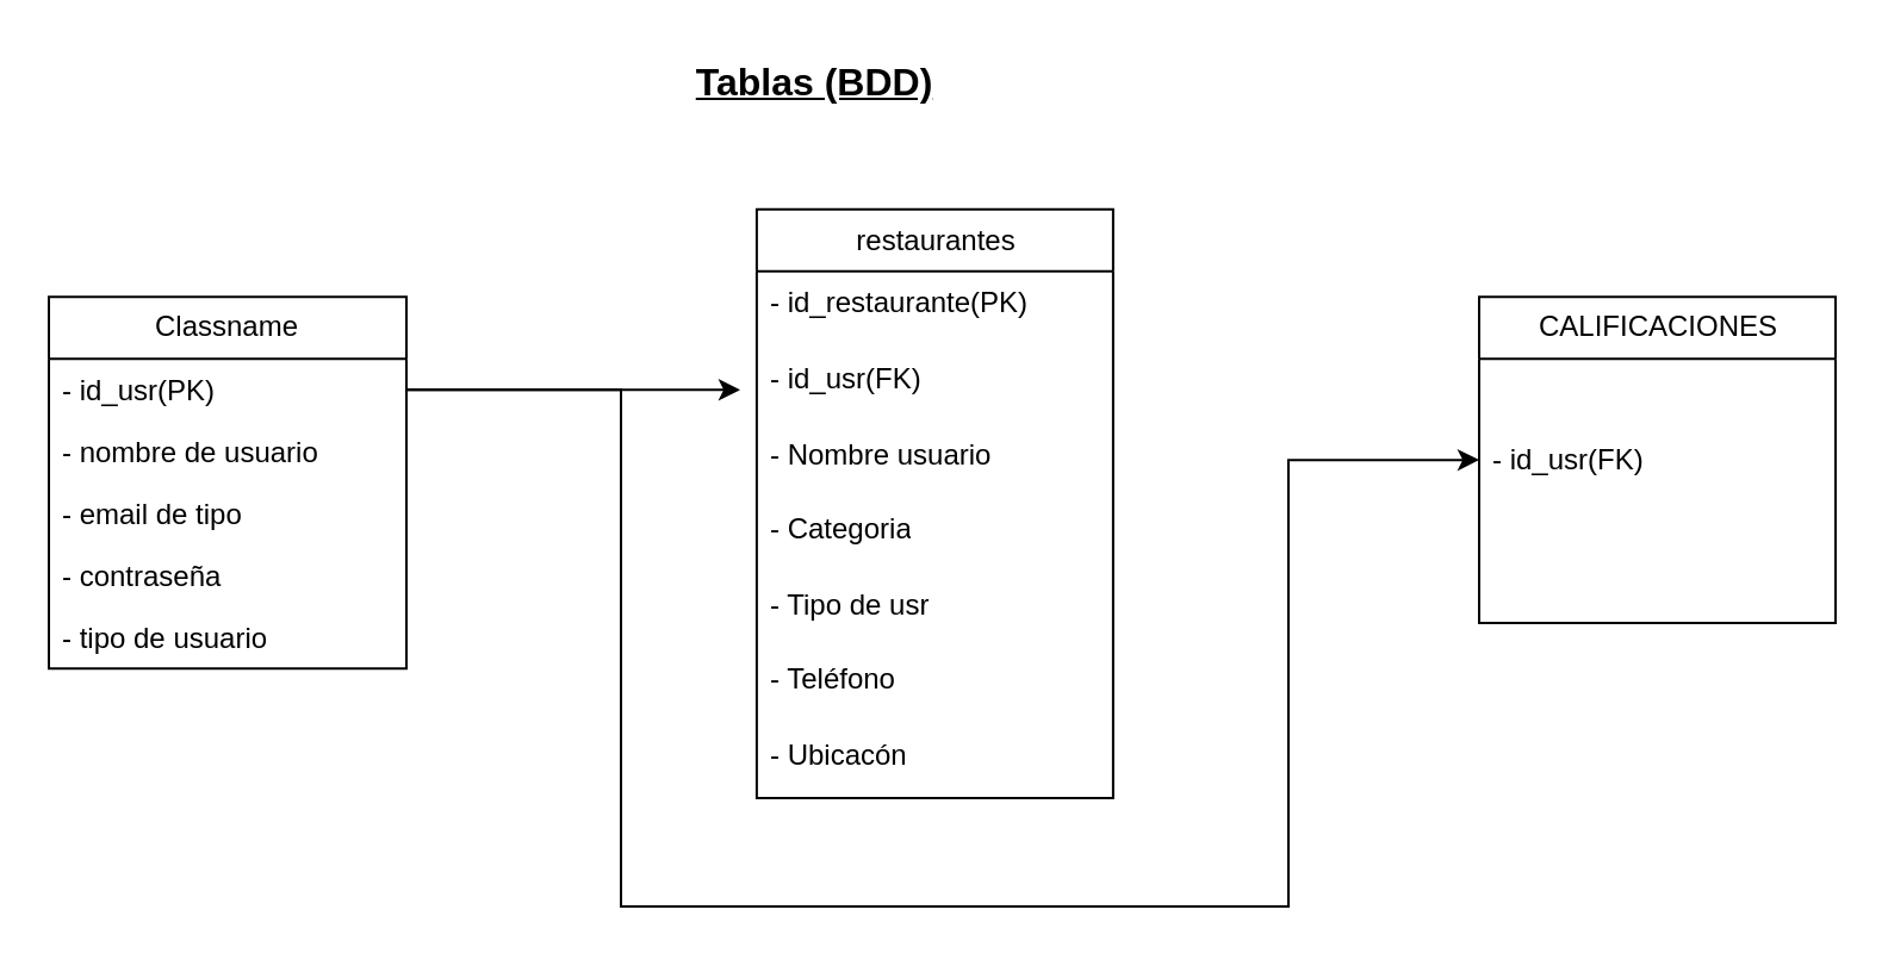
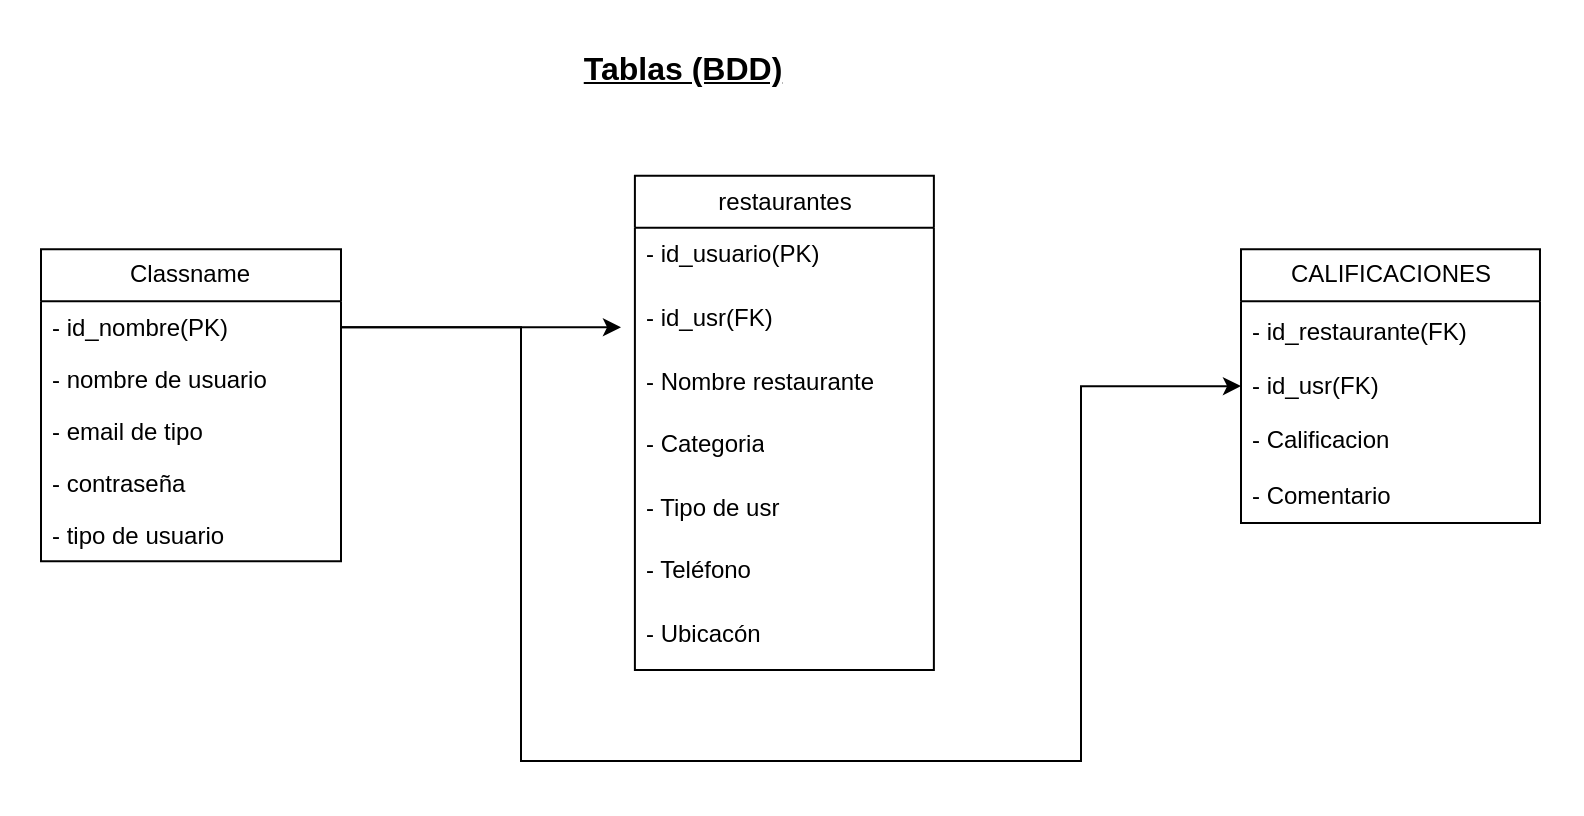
- <mxCell id="13" value="- id_restaurante(PK)" style="text;strokeColor=none;fillColor=none;align=left;verticalAlign=top;spacingLeft=4;spacingRight=4;overflow=hidden;rotatable=0;points=[[0,0.5],[1,0.5]];portConstraint=eastwest;whiteSpace=wrap;html=1;container=0;" vertex="1" parent="12"><mxGeometry y="26" width="149.492" height="31.583" as="geometry" /></mxCell>
+ <mxCell id="13" value="- id_usuario(PK)" style="text;strokeColor=none;fillColor=none;align=left;verticalAlign=top;spacingLeft=4;spacingRight=4;overflow=hidden;rotatable=0;points=[[0,0.5],[1,0.5]];portConstraint=eastwest;whiteSpace=wrap;html=1;container=0;" vertex="1" parent="12"><mxGeometry y="26" width="149.492" height="31.583" as="geometry" /></mxCell>
- <mxCell id="23" value="- id_usr(PK)" style="text;strokeColor=none;fillColor=none;align=left;verticalAlign=top;spacingLeft=4;spacingRight=4;overflow=hidden;rotatable=0;points=[[0,0.5],[1,0.5]];portConstraint=eastwest;whiteSpace=wrap;html=1;" vertex="1" parent="21"><mxGeometry y="26" width="150" height="26" as="geometry" /></mxCell>
+ <mxCell id="23" value="- id_nombre(PK)" style="text;strokeColor=none;fillColor=none;align=left;verticalAlign=top;spacingLeft=4;spacingRight=4;overflow=hidden;rotatable=0;points=[[0,0.5],[1,0.5]];portConstraint=eastwest;whiteSpace=wrap;html=1;" vertex="1" parent="21"><mxGeometry y="26" width="150" height="26" as="geometry" /></mxCell>
+ <mxCell id="5" value="- id_restaurante(FK&lt;span style=&quot;background-color: transparent; color: light-dark(rgb(0, 0, 0), rgb(255, 255, 255));&quot;&gt;)&lt;/span&gt;" style="text;strokeColor=none;fillColor=none;align=left;verticalAlign=top;spacingLeft=4;spacingRight=4;overflow=hidden;rotatable=0;points=[[0,0.5],[1,0.5]];portConstraint=eastwest;whiteSpace=wrap;html=1;" vertex="1" parent="1"><mxGeometry x="619.998" y="151.504" width="149.492" height="27.372" as="geometry" /></mxCell>
- <mxCell id="15" value="- Nombre usuario" style="text;strokeColor=none;fillColor=none;align=left;verticalAlign=top;spacingLeft=4;spacingRight=4;overflow=hidden;rotatable=0;points=[[0,0.5],[1,0.5]];portConstraint=eastwest;whiteSpace=wrap;html=1;container=0;" vertex="1" parent="12"><mxGeometry y="89.166" width="149.492" height="31.583" as="geometry" /></mxCell>
+ <mxCell id="15" value="- Nombre restaurante" style="text;strokeColor=none;fillColor=none;align=left;verticalAlign=top;spacingLeft=4;spacingRight=4;overflow=hidden;rotatable=0;points=[[0,0.5],[1,0.5]];portConstraint=eastwest;whiteSpace=wrap;html=1;container=0;" vertex="1" parent="12"><mxGeometry y="89.166" width="149.492" height="31.583" as="geometry" /></mxCell>
+ <mxCell id="7" value="- Calificacion" style="text;strokeColor=none;fillColor=none;align=left;verticalAlign=top;spacingLeft=4;spacingRight=4;overflow=hidden;rotatable=0;points=[[0,0.5],[1,0.5]];portConstraint=eastwest;whiteSpace=wrap;html=1;" vertex="1" parent="1"><mxGeometry x="619.998" y="206.248" width="149.492" height="27.372" as="geometry" /></mxCell>
+ <mxCell id="8" value="- Comentario" style="text;strokeColor=none;fillColor=none;align=left;verticalAlign=top;spacingLeft=4;spacingRight=4;overflow=hidden;rotatable=0;points=[[0,0.5],[1,0.5]];portConstraint=eastwest;whiteSpace=wrap;html=1;" vertex="1" parent="1"><mxGeometry x="619.998" y="233.62" width="149.492" height="27.372" as="geometry" /></mxCell>
